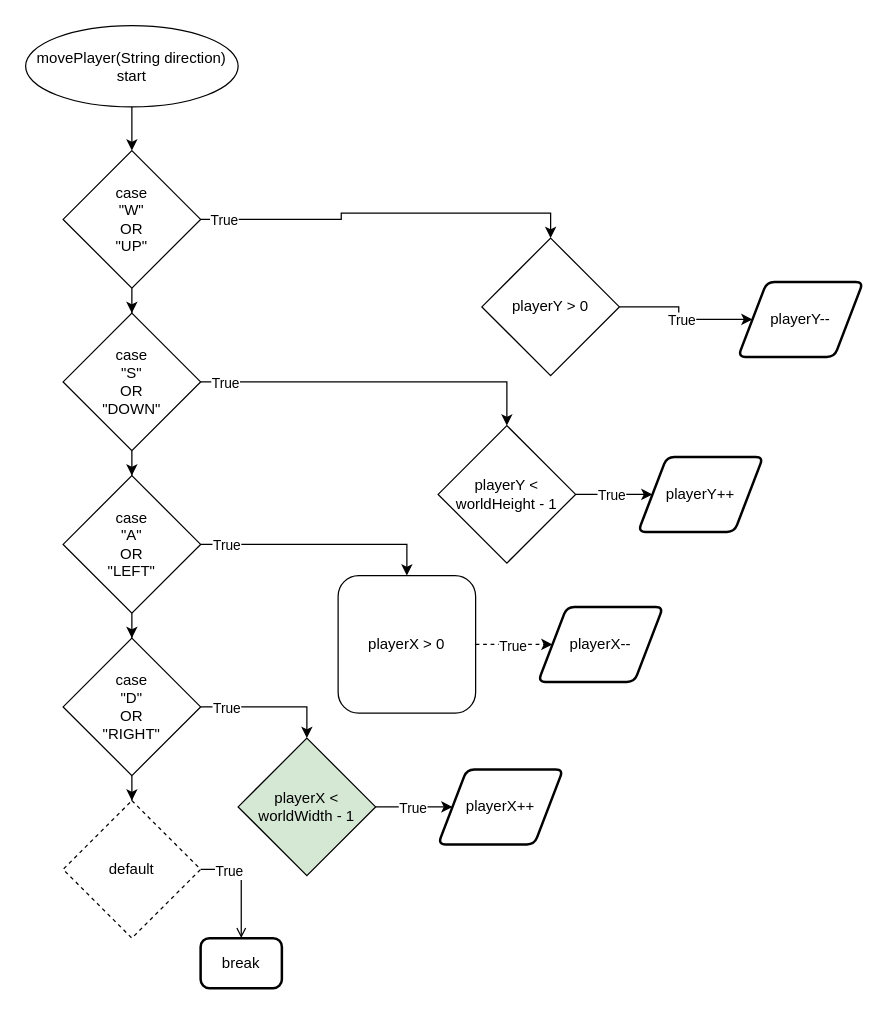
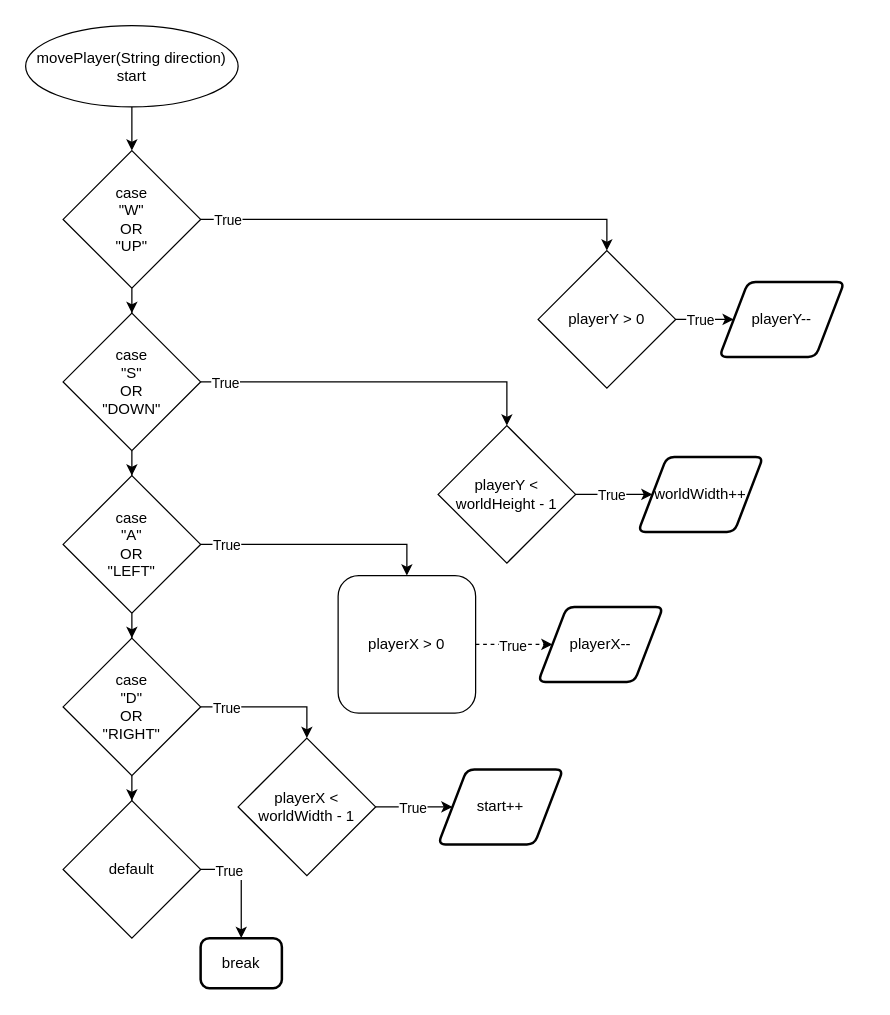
- <mxCell id="25" value="playerY &amp;gt; 0" style="rhombus;whiteSpace=wrap;html=1;" vertex="1" parent="1"><mxGeometry x="385" y="190" width="110" height="110" as="geometry" /></mxCell>
+ <mxCell id="25" value="playerY &amp;gt; 0" style="rhombus;whiteSpace=wrap;html=1;" vertex="1" parent="1"><mxGeometry x="430" y="200" width="110" height="110" as="geometry" /></mxCell>
- <mxCell id="35" value="playerY--" style="shape=parallelogram;html=1;strokeWidth=2;perimeter=parallelogramPerimeter;whiteSpace=wrap;rounded=1;arcSize=12;size=0.23;" vertex="1" parent="1"><mxGeometry x="590" y="225" width="100" height="60" as="geometry" /></mxCell>
+ <mxCell id="35" value="playerY--" style="shape=parallelogram;html=1;strokeWidth=2;perimeter=parallelogramPerimeter;whiteSpace=wrap;rounded=1;arcSize=12;size=0.23;" vertex="1" parent="1"><mxGeometry x="575" y="225" width="100" height="60" as="geometry" /></mxCell>
- <mxCell id="36" value="playerY++" style="shape=parallelogram;html=1;strokeWidth=2;perimeter=parallelogramPerimeter;whiteSpace=wrap;rounded=1;arcSize=12;size=0.23;" vertex="1" parent="1"><mxGeometry x="510" y="365" width="100" height="60" as="geometry" /></mxCell>
+ <mxCell id="36" value="worldWidth++" style="shape=parallelogram;html=1;strokeWidth=2;perimeter=parallelogramPerimeter;whiteSpace=wrap;rounded=1;arcSize=12;size=0.23;" vertex="1" parent="1"><mxGeometry x="510" y="365" width="100" height="60" as="geometry" /></mxCell>
- <mxCell id="34" value="playerX &amp;lt; worldWidth - 1" style="rhombus;whiteSpace=wrap;html=1;fillColor=#d5e8d4;" vertex="1" parent="1"><mxGeometry x="190" y="590" width="110" height="110" as="geometry" /></mxCell>
+ <mxCell id="34" value="playerX &amp;lt; worldWidth - 1" style="rhombus;whiteSpace=wrap;html=1;" vertex="1" parent="1"><mxGeometry x="190" y="590" width="110" height="110" as="geometry" /></mxCell>
- <mxCell id="38" value="playerX++" style="shape=parallelogram;html=1;strokeWidth=2;perimeter=parallelogramPerimeter;whiteSpace=wrap;rounded=1;arcSize=12;size=0.23;" vertex="1" parent="1"><mxGeometry x="350" y="615" width="100" height="60" as="geometry" /></mxCell>
+ <mxCell id="38" value="start++" style="shape=parallelogram;html=1;strokeWidth=2;perimeter=parallelogramPerimeter;whiteSpace=wrap;rounded=1;arcSize=12;size=0.23;" vertex="1" parent="1"><mxGeometry x="350" y="615" width="100" height="60" as="geometry" /></mxCell>
- <mxCell id="22" value="default" style="rhombus;whiteSpace=wrap;html=1;dashed=1;" vertex="1" parent="1"><mxGeometry x="50" y="640" width="110" height="110" as="geometry" /></mxCell>
+ <mxCell id="22" value="default" style="rhombus;whiteSpace=wrap;html=1;" vertex="1" parent="1"><mxGeometry x="50" y="640" width="110" height="110" as="geometry" /></mxCell>
- <mxCell id="20" style="edgeStyle=orthogonalEdgeStyle;rounded=0;orthogonalLoop=1;jettySize=auto;html=1;exitX=1;exitY=0.5;exitDx=0;exitDy=0;entryX=0.5;entryY=0;entryDx=0;entryDy=0;endArrow=open;" edge="1" parent="1" source="22" target="39"><mxGeometry relative="1" as="geometry" /></mxCell>
+ <mxCell id="20" style="edgeStyle=orthogonalEdgeStyle;rounded=0;orthogonalLoop=1;jettySize=auto;html=1;exitX=1;exitY=0.5;exitDx=0;exitDy=0;entryX=0.5;entryY=0;entryDx=0;entryDy=0;" edge="1" parent="1" source="22" target="39"><mxGeometry relative="1" as="geometry" /></mxCell>
